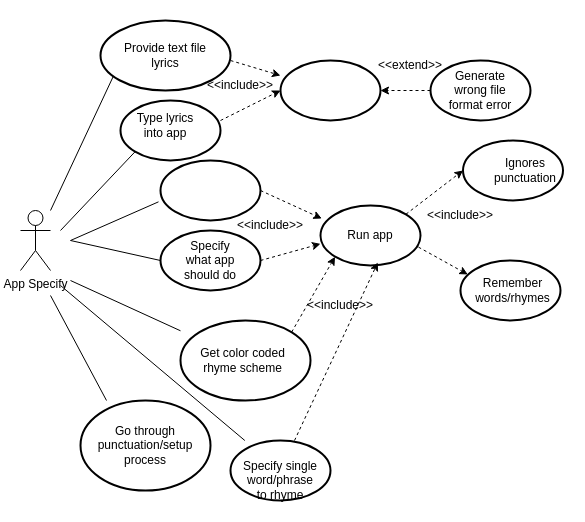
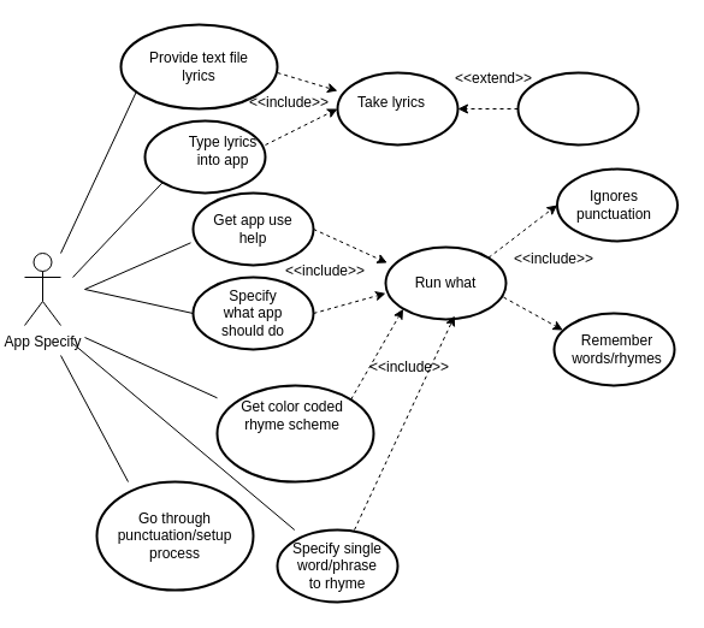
+ <mxCell id="12" value="Take lyrics" style="text;html=1;align=center;verticalAlign=middle;whiteSpace=wrap;rounded=0;" vertex="1" parent="1"><mxGeometry x="295" y="70" width="60" height="30" as="geometry" /></mxCell>
- <mxCell id="16" value="Generate wrong file format error" style="text;html=1;align=center;verticalAlign=middle;whiteSpace=wrap;rounded=0;" vertex="1" parent="1"><mxGeometry x="445" y="75" width="70" height="30" as="geometry" /></mxCell>
- <mxCell id="7" value="Type lyrics into app" style="text;html=1;align=center;verticalAlign=middle;whiteSpace=wrap;rounded=0;" vertex="1" parent="1"><mxGeometry x="135" y="110" width="60" height="30" as="geometry" /></mxCell>
+ <mxCell id="7" value="Type lyrics into app" style="text;html=1;align=center;verticalAlign=middle;whiteSpace=wrap;rounded=0;" vertex="1" parent="1"><mxGeometry x="155" y="110" width="60" height="30" as="geometry" /></mxCell>
- <mxCell id="44" value="Ignores punctuation" style="text;html=1;align=center;verticalAlign=middle;whiteSpace=wrap;rounded=0;" vertex="1" parent="1"><mxGeometry x="495" y="155" width="60" height="30" as="geometry" /></mxCell>
+ <mxCell id="44" value="Ignores punctuation" style="text;html=1;align=center;verticalAlign=middle;whiteSpace=wrap;rounded=0;" vertex="1" parent="1"><mxGeometry x="480" y="155" width="60" height="30" as="geometry" /></mxCell>
+ <mxCell id="20" value="Get app use help" style="text;html=1;align=center;verticalAlign=middle;whiteSpace=wrap;rounded=0;" vertex="1" parent="1"><mxGeometry x="170" y="175" width="80" height="30" as="geometry" /></mxCell>
- <mxCell id="28" value="Run app" style="text;html=1;align=center;verticalAlign=middle;whiteSpace=wrap;rounded=0;" vertex="1" parent="1"><mxGeometry x="335" y="220" width="70" height="30" as="geometry" /></mxCell>
+ <mxCell id="28" value="Run what" style="text;html=1;align=center;verticalAlign=middle;whiteSpace=wrap;rounded=0;" vertex="1" parent="1"><mxGeometry x="335" y="220" width="70" height="30" as="geometry" /></mxCell>
- <mxCell id="35" value="Get color coded rhyme scheme" style="text;html=1;align=center;verticalAlign=middle;whiteSpace=wrap;rounded=0;" vertex="1" parent="1"><mxGeometry x="190" y="345" width="105" height="30" as="geometry" /></mxCell>
+ <mxCell id="35" value="Get color coded rhyme scheme" style="text;html=1;align=center;verticalAlign=middle;whiteSpace=wrap;rounded=0;" vertex="1" parent="1"><mxGeometry x="190" y="330" width="105" height="30" as="geometry" /></mxCell>
- <mxCell id="40" value="Specify single word/phrase to rhyme" style="text;html=1;align=center;verticalAlign=middle;whiteSpace=wrap;rounded=0;" vertex="1" parent="1"><mxGeometry x="240" y="465" width="80" height="30" as="geometry" /></mxCell>
+ <mxCell id="40" value="Specify single word/phrase to rhyme" style="text;html=1;align=center;verticalAlign=middle;whiteSpace=wrap;rounded=0;" vertex="1" parent="1"><mxGeometry x="240" y="455" width="80" height="30" as="geometry" /></mxCell>
